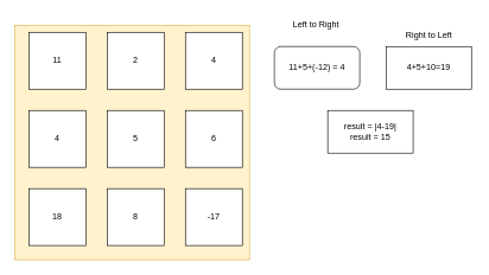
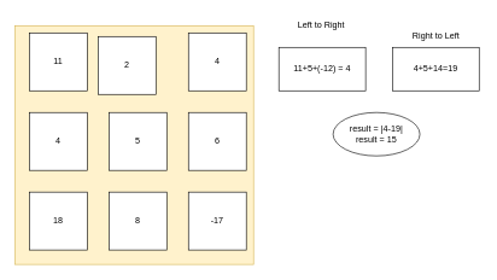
- <mxCell id="6" value="2" style="whiteSpace=wrap;html=1;aspect=fixed;" vertex="1" parent="1"><mxGeometry x="150" y="45" width="80" height="80" as="geometry" /></mxCell>
+ <mxCell id="6" value="2" style="whiteSpace=wrap;html=1;aspect=fixed;" vertex="1" parent="1"><mxGeometry x="135" y="50" width="80" height="80" as="geometry" /></mxCell>
- <mxCell id="12" value="11+5+(-12) = 4" style="whiteSpace=wrap;html=1;rounded=1;" vertex="1" parent="1"><mxGeometry x="385" y="65" width="120" height="60" as="geometry" /></mxCell>
+ <mxCell id="12" value="11+5+(-12) = 4" style="rounded=0;whiteSpace=wrap;html=1;" vertex="1" parent="1"><mxGeometry x="385" y="65" width="120" height="60" as="geometry" /></mxCell>
- <mxCell id="14" value="4+5+10=19" style="rounded=0;whiteSpace=wrap;html=1;" vertex="1" parent="1"><mxGeometry x="542" y="65" width="120" height="60" as="geometry" /></mxCell>
+ <mxCell id="14" value="4+5+14=19" style="rounded=0;whiteSpace=wrap;html=1;" vertex="1" parent="1"><mxGeometry x="542" y="65" width="120" height="60" as="geometry" /></mxCell>
- <mxCell id="16" value="result = |4-19|&lt;br&gt;result = 15" style="rounded=0;whiteSpace=wrap;html=1;" vertex="1" parent="1"><mxGeometry x="460" y="155" width="120" height="60" as="geometry" /></mxCell>
+ <mxCell id="16" value="result = |4-19|&lt;br&gt;result = 15" style="ellipse;whiteSpace=wrap;html=1;" vertex="1" parent="1"><mxGeometry x="460" y="155" width="120" height="60" as="geometry" /></mxCell>
